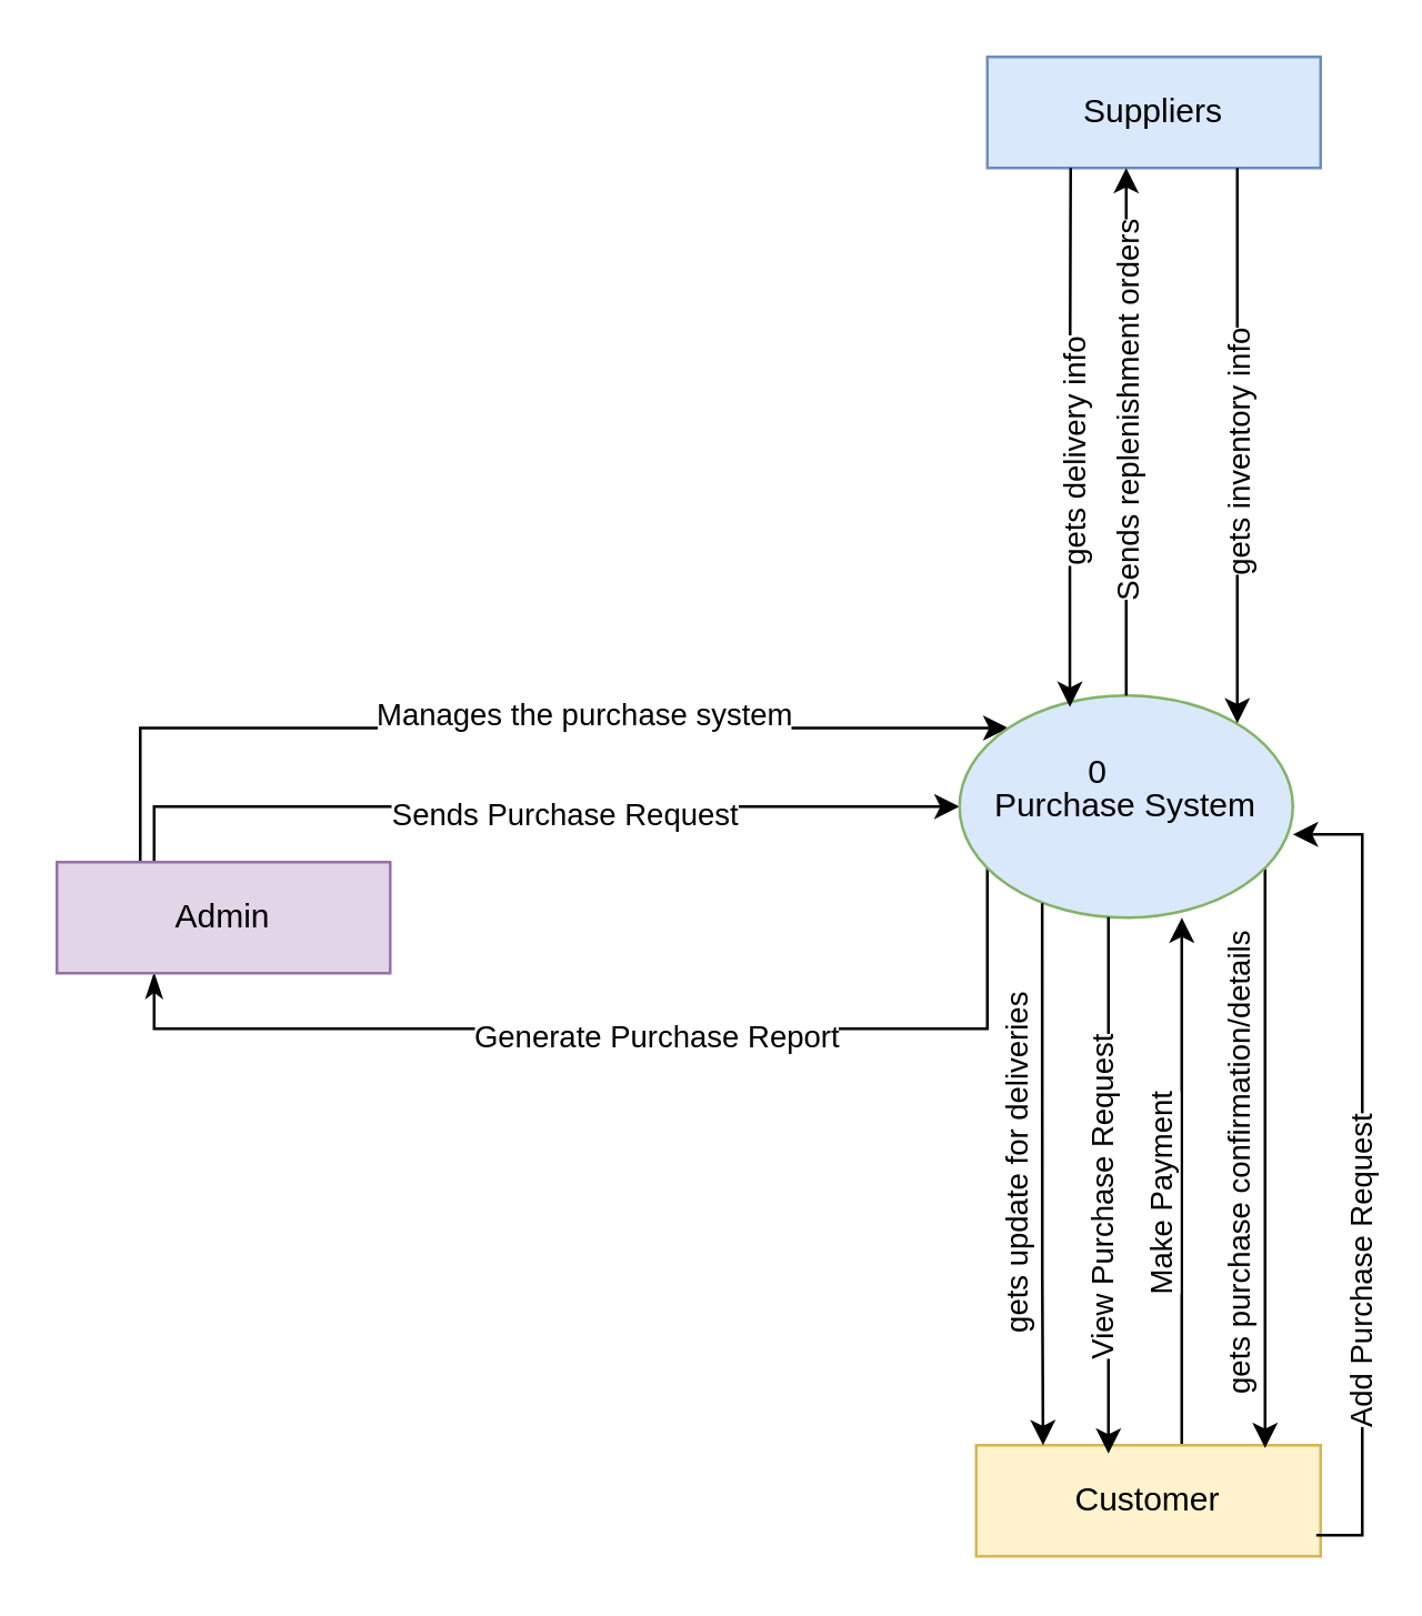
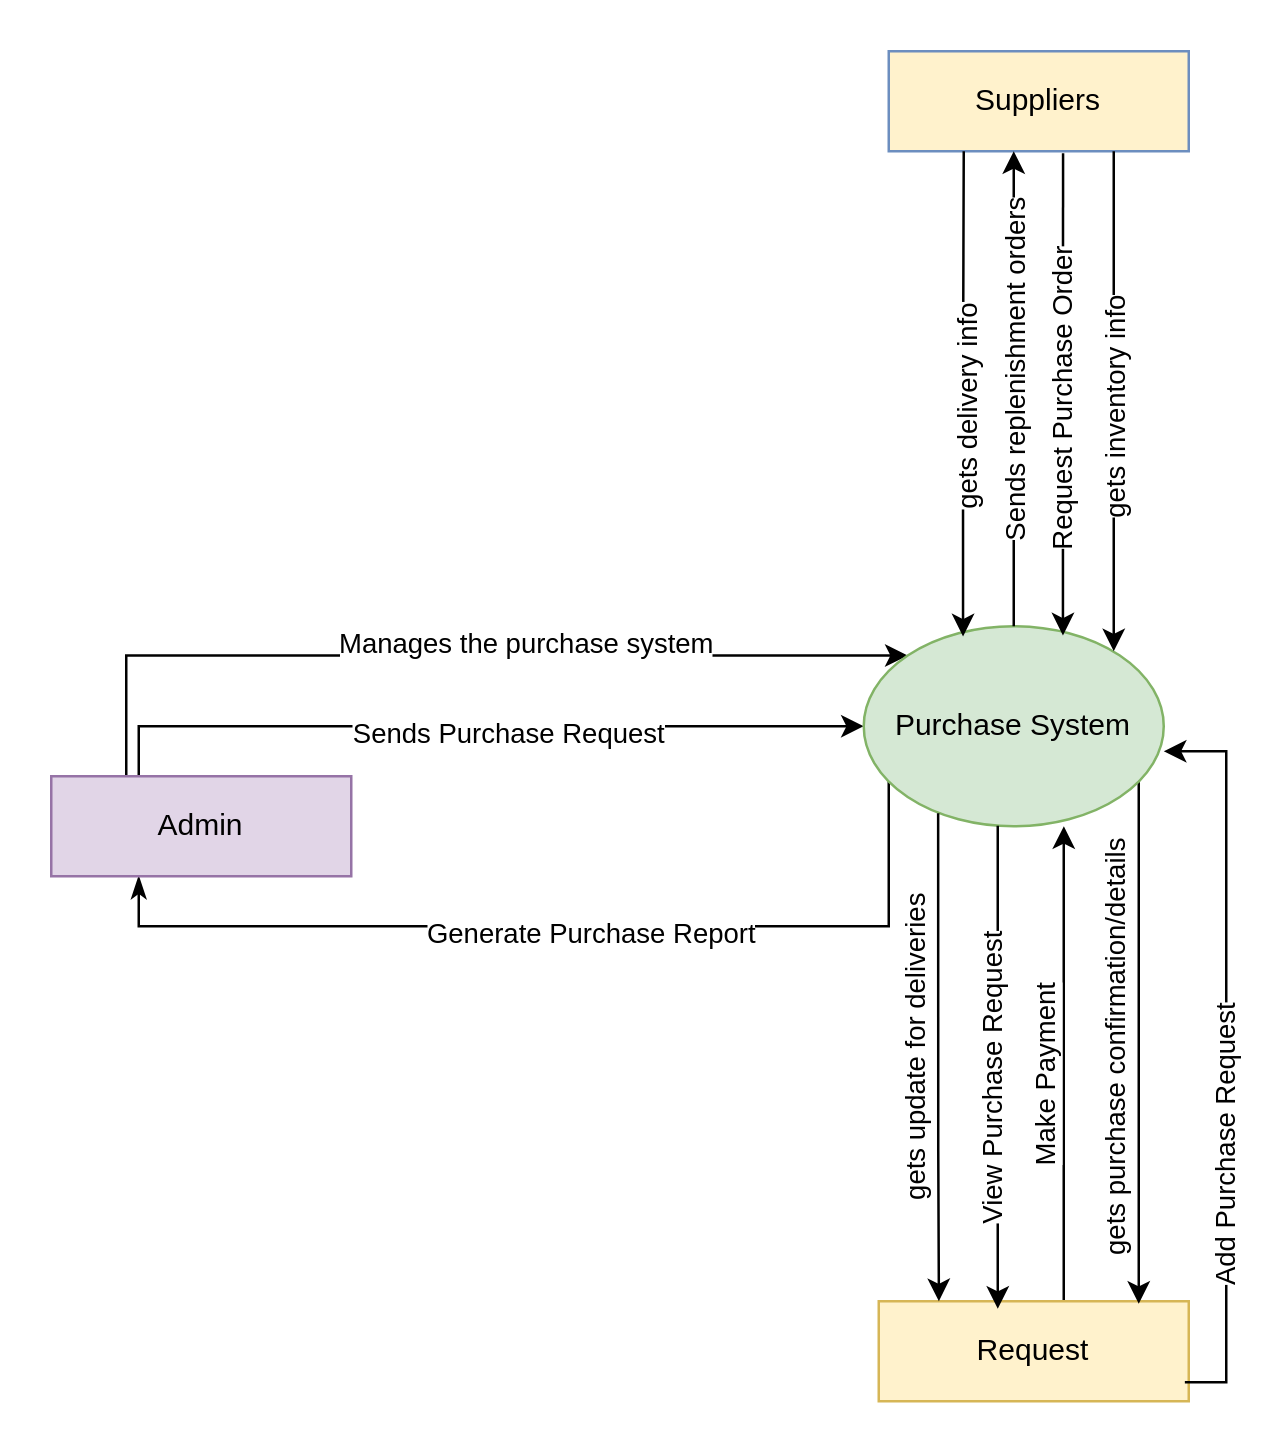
- <mxCell id="9" value="Suppliers" style="whiteSpace=wrap;html=1;fillColor=#dae8fc;strokeColor=#6c8ebf;" parent="1" vertex="1"><mxGeometry x="355" y="20" width="120" height="40" as="geometry" /></mxCell>
+ <mxCell id="9" value="Suppliers" style="whiteSpace=wrap;html=1;fillColor=#fff2cc;strokeColor=#6c8ebf;" parent="1" vertex="1"><mxGeometry x="355" y="20" width="120" height="40" as="geometry" /></mxCell>
+ <mxCell id="29" style="edgeStyle=orthogonalEdgeStyle;rounded=0;orthogonalLoop=1;jettySize=auto;html=1;entryX=0.664;entryY=0.046;entryDx=0;entryDy=0;entryPerimeter=0;exitX=0.581;exitY=1.021;exitDx=0;exitDy=0;exitPerimeter=0;" edge="1" parent="1" source="9" target="16"><mxGeometry relative="1" as="geometry"><mxPoint x="414.977" y="50" as="sourcePoint" /><mxPoint x="415.16" y="239.04" as="targetPoint" /><Array as="points" /></mxGeometry></mxCell>
+ <mxCell id="30" value="Request Purchase Order" style="edgeLabel;html=1;align=center;verticalAlign=middle;resizable=0;points=[];rotation=-90;" vertex="1" connectable="0" parent="29"><mxGeometry x="0.283" relative="1" as="geometry"><mxPoint y="-25" as="offset" /></mxGeometry></mxCell>
- <mxCell id="17" value="0&lt;div&gt;&lt;br&gt;&lt;/div&gt;" style="text;html=1;align=center;verticalAlign=middle;whiteSpace=wrap;rounded=0;" parent="1" vertex="1"><mxGeometry x="365" y="270" width="60" height="30" as="geometry" /></mxCell>
- <mxCell id="16" value="Purchase System" style="ellipse;whiteSpace=wrap;html=1;fillColor=#dae8fc;strokeColor=#82b366;" parent="1" vertex="1"><mxGeometry x="345" y="250" width="120" height="80" as="geometry" /></mxCell>
+ <mxCell id="16" value="Purchase System" style="ellipse;whiteSpace=wrap;html=1;fillColor=#d5e8d4;strokeColor=#82b366;" parent="1" vertex="1"><mxGeometry x="345" y="250" width="120" height="80" as="geometry" /></mxCell>
- <mxCell id="14" value="Customer" style="whiteSpace=wrap;html=1;fillColor=#fff2cc;strokeColor=#d6b656;" parent="1" vertex="1"><mxGeometry x="351" y="520" width="124" height="40" as="geometry" /></mxCell>
+ <mxCell id="14" value="Request" style="whiteSpace=wrap;html=1;fillColor=#fff2cc;strokeColor=#d6b656;" parent="1" vertex="1"><mxGeometry x="351" y="520" width="124" height="40" as="geometry" /></mxCell>
